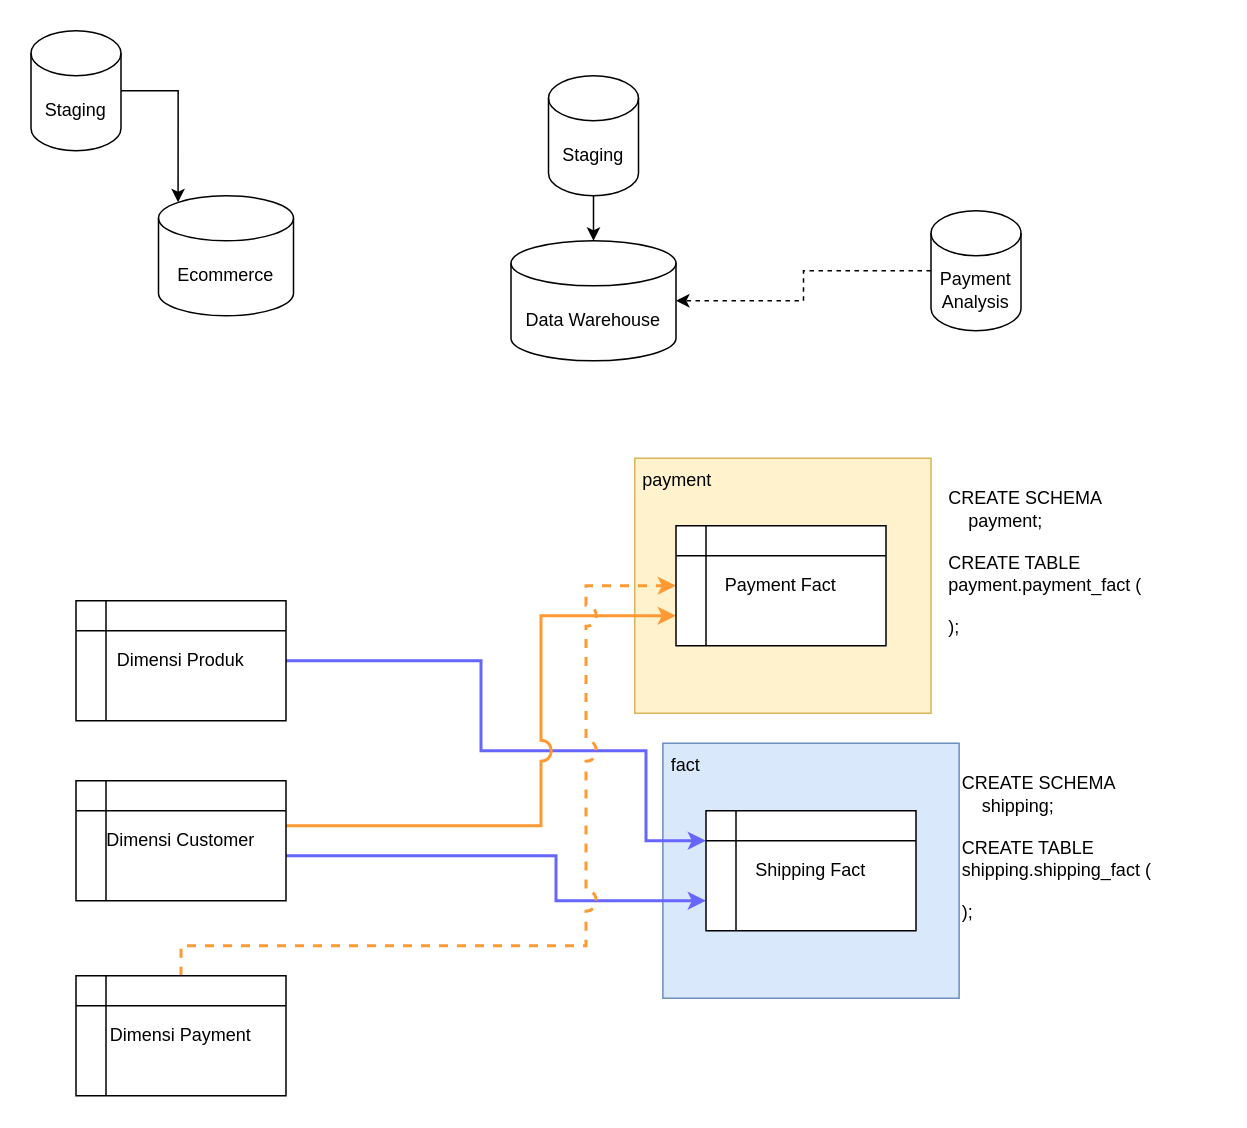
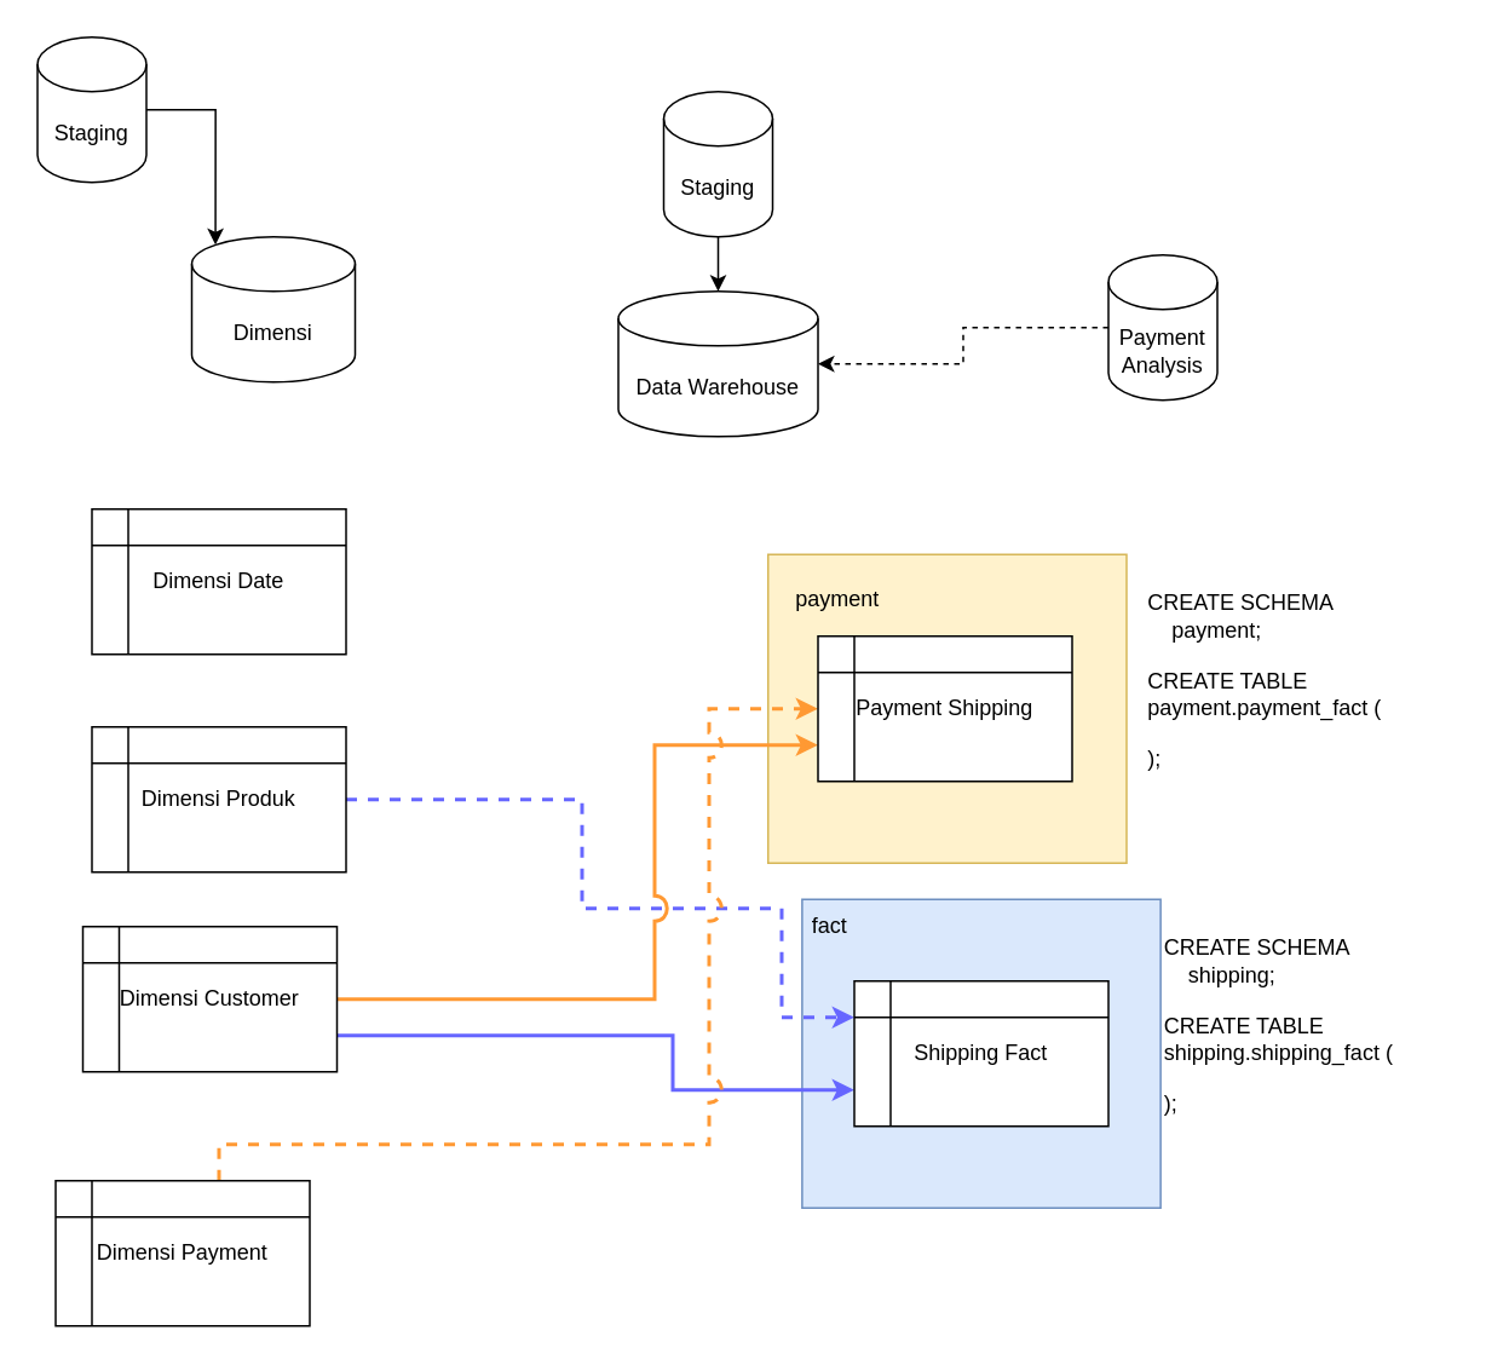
- <mxCell id="11" value="Payment Analysis" style="shape=cylinder3;whiteSpace=wrap;html=1;boundedLbl=1;backgroundOutline=1;size=15;" parent="1" vertex="1"><mxGeometry x="620" y="140" width="60" height="80" as="geometry" /></mxCell>
+ <mxCell id="11" value="Payment Analysis" style="shape=cylinder3;whiteSpace=wrap;html=1;boundedLbl=1;backgroundOutline=1;size=15;" parent="1" vertex="1"><mxGeometry x="610" y="140" width="60" height="80" as="geometry" /></mxCell>
- <mxCell id="4" value="Ecommerce" style="shape=cylinder3;whiteSpace=wrap;html=1;boundedLbl=1;backgroundOutline=1;size=15;" parent="1" vertex="1"><mxGeometry x="105" y="130" width="90" height="80" as="geometry" /></mxCell>
+ <mxCell id="4" value="Dimensi" style="shape=cylinder3;whiteSpace=wrap;html=1;boundedLbl=1;backgroundOutline=1;size=15;" parent="1" vertex="1"><mxGeometry x="105" y="130" width="90" height="80" as="geometry" /></mxCell>
+ <mxCell id="12" value="Dimensi Date" style="shape=internalStorage;whiteSpace=wrap;html=1;backgroundOutline=1;" vertex="1" parent="1"><mxGeometry x="50" y="280" width="140" height="80" as="geometry" /></mxCell>
- <mxCell id="22" value="payment" style="text;html=1;strokeColor=none;fillColor=none;align=left;verticalAlign=middle;whiteSpace=wrap;rounded=0;" vertex="1" parent="1"><mxGeometry x="426" y="310" width="110" height="20" as="geometry" /></mxCell>
+ <mxCell id="22" value="payment" style="text;html=1;strokeColor=none;fillColor=none;align=left;verticalAlign=middle;whiteSpace=wrap;rounded=0;" vertex="1" parent="1"><mxGeometry x="436" y="320" width="110" height="20" as="geometry" /></mxCell>
- <mxCell id="20" value="Payment Fact" style="shape=internalStorage;whiteSpace=wrap;html=1;backgroundOutline=1;" vertex="1" parent="1"><mxGeometry x="450" y="350" width="140" height="80" as="geometry" /></mxCell>
+ <mxCell id="20" value="Payment Shipping" style="shape=internalStorage;whiteSpace=wrap;html=1;backgroundOutline=1;" vertex="1" parent="1"><mxGeometry x="450" y="350" width="140" height="80" as="geometry" /></mxCell>
- <mxCell id="13" style="edgeStyle=orthogonalEdgeStyle;rounded=0;jumpStyle=arc;jumpSize=12;orthogonalLoop=1;jettySize=auto;html=1;entryX=0;entryY=0.25;entryDx=0;entryDy=0;strokeWidth=2;strokeColor=#6666FF;" edge="1" parent="1" source="14" target="21"><mxGeometry relative="1" as="geometry"><Array as="points"><mxPoint x="320" y="440" /><mxPoint x="320" y="500" /><mxPoint x="430" y="500" /><mxPoint x="430" y="560" /></Array></mxGeometry></mxCell>
+ <mxCell id="13" style="edgeStyle=orthogonalEdgeStyle;rounded=0;jumpStyle=arc;jumpSize=12;orthogonalLoop=1;jettySize=auto;html=1;entryX=0;entryY=0.25;entryDx=0;entryDy=0;strokeWidth=2;strokeColor=#6666FF;dashed=1;" edge="1" parent="1" source="14" target="21"><mxGeometry relative="1" as="geometry"><Array as="points"><mxPoint x="320" y="440" /><mxPoint x="320" y="500" /><mxPoint x="430" y="500" /><mxPoint x="430" y="560" /></Array></mxGeometry></mxCell>
- <mxCell id="17" value="Dimensi Customer" style="shape=internalStorage;whiteSpace=wrap;html=1;backgroundOutline=1;" vertex="1" parent="1"><mxGeometry x="50" y="520" width="140" height="80" as="geometry" /></mxCell>
+ <mxCell id="17" value="Dimensi Customer" style="shape=internalStorage;whiteSpace=wrap;html=1;backgroundOutline=1;" vertex="1" parent="1"><mxGeometry x="45" y="510" width="140" height="80" as="geometry" /></mxCell>
- <mxCell id="19" value="Dimensi Payment" style="shape=internalStorage;whiteSpace=wrap;html=1;backgroundOutline=1;" vertex="1" parent="1"><mxGeometry x="50" y="650" width="140" height="80" as="geometry" /></mxCell>
+ <mxCell id="19" value="Dimensi Payment" style="shape=internalStorage;whiteSpace=wrap;html=1;backgroundOutline=1;" vertex="1" parent="1"><mxGeometry x="30" y="650" width="140" height="80" as="geometry" /></mxCell>
